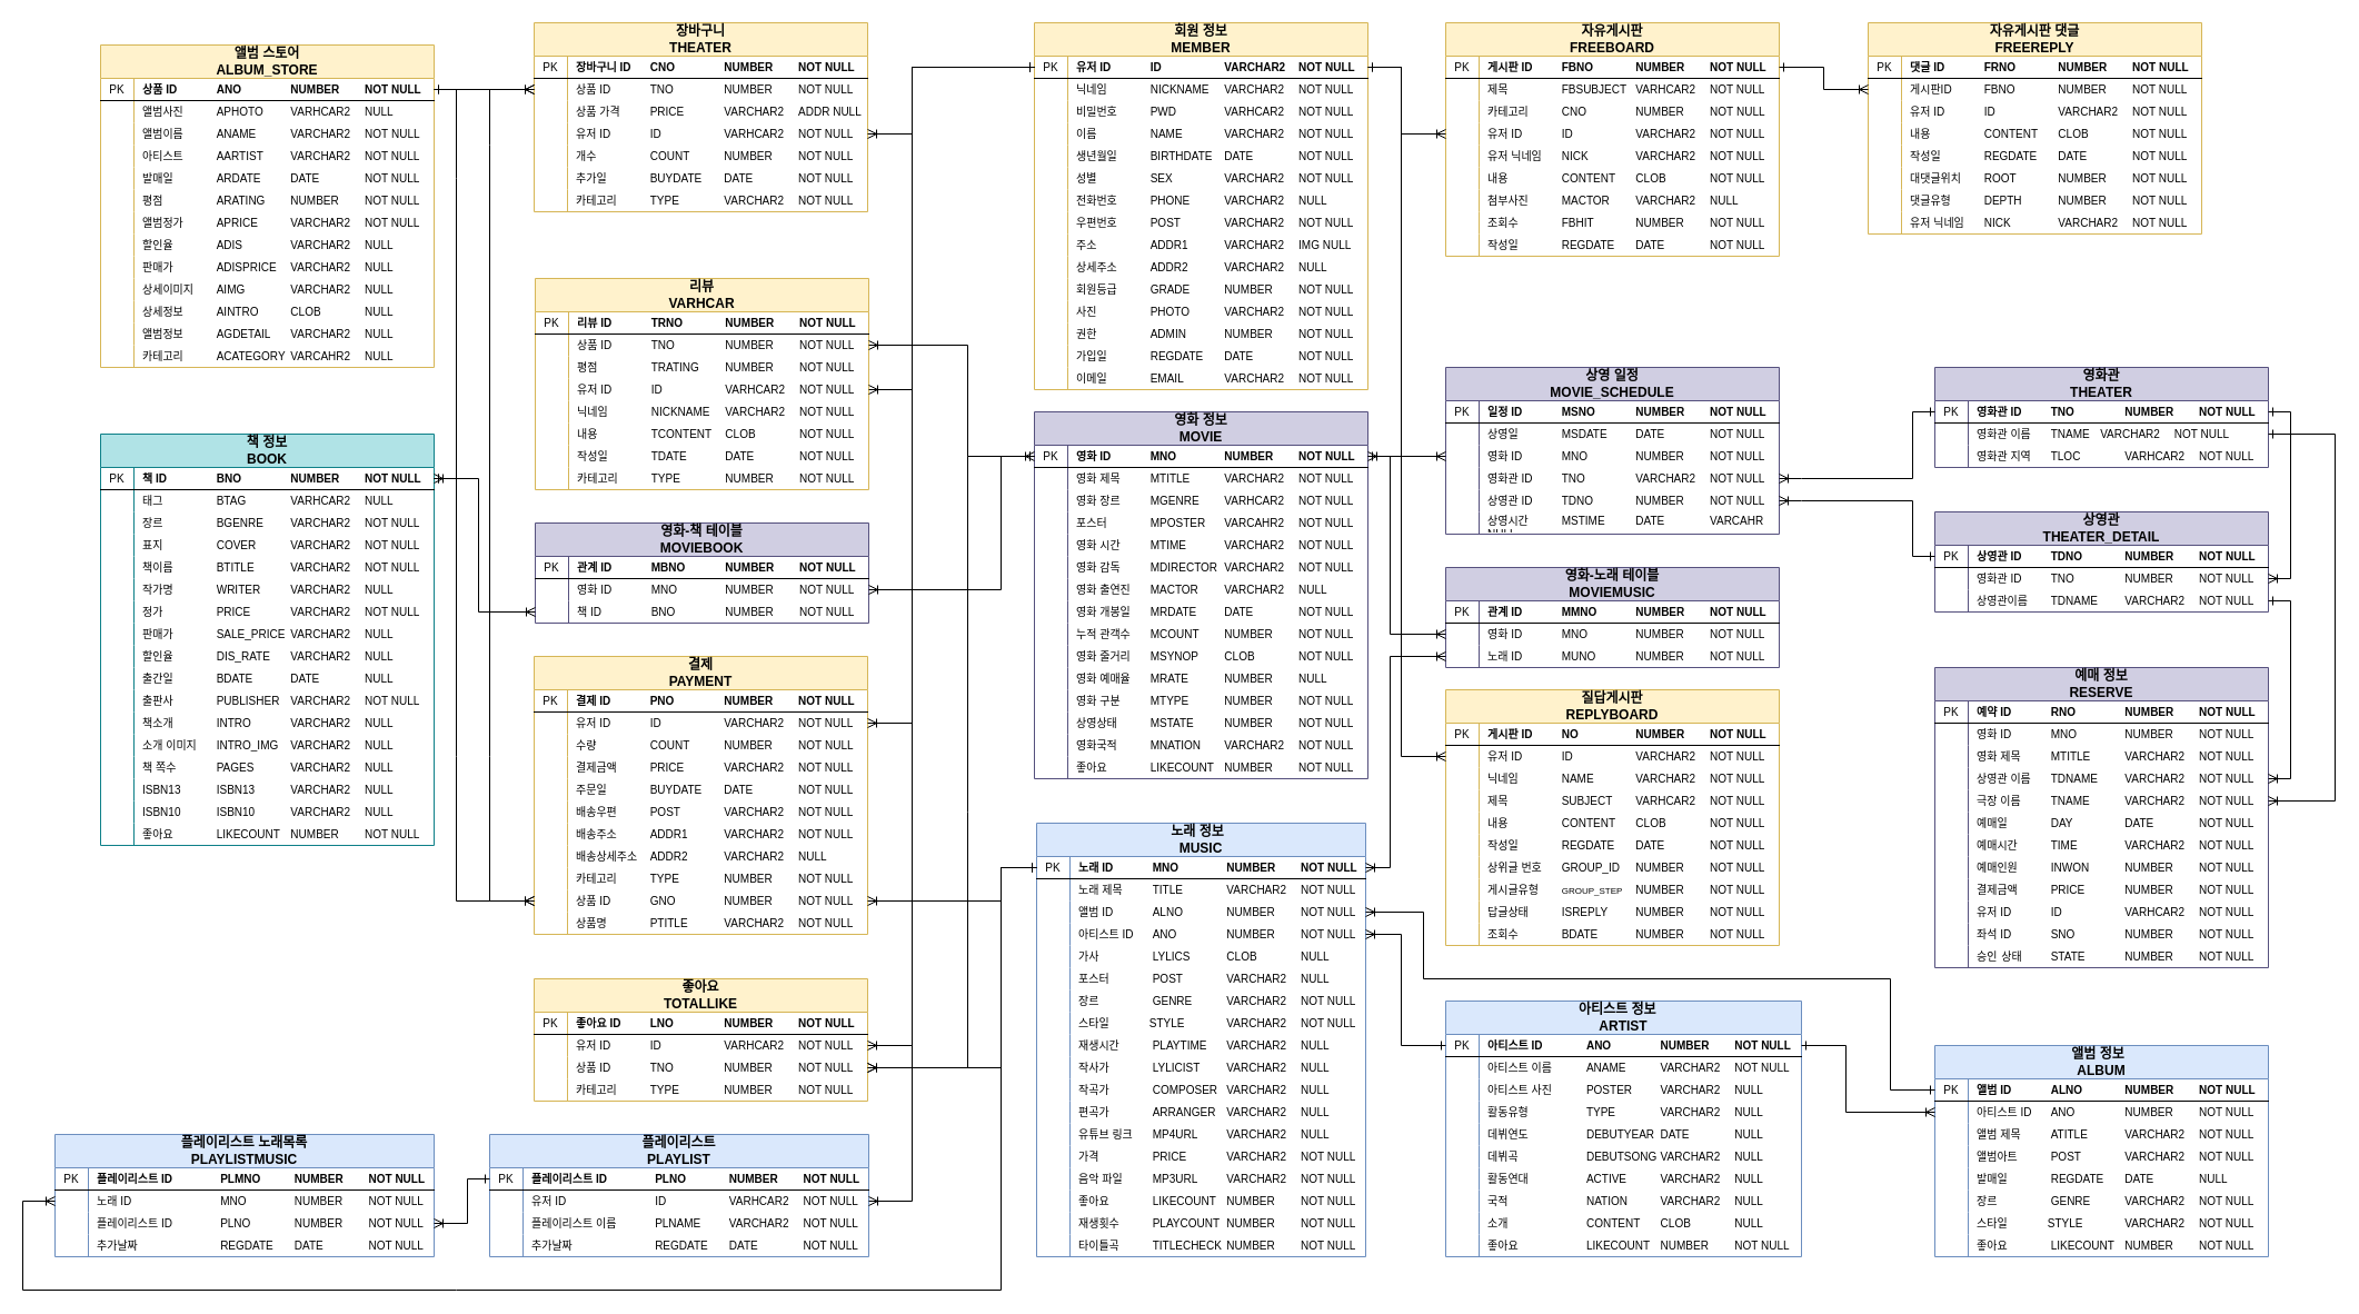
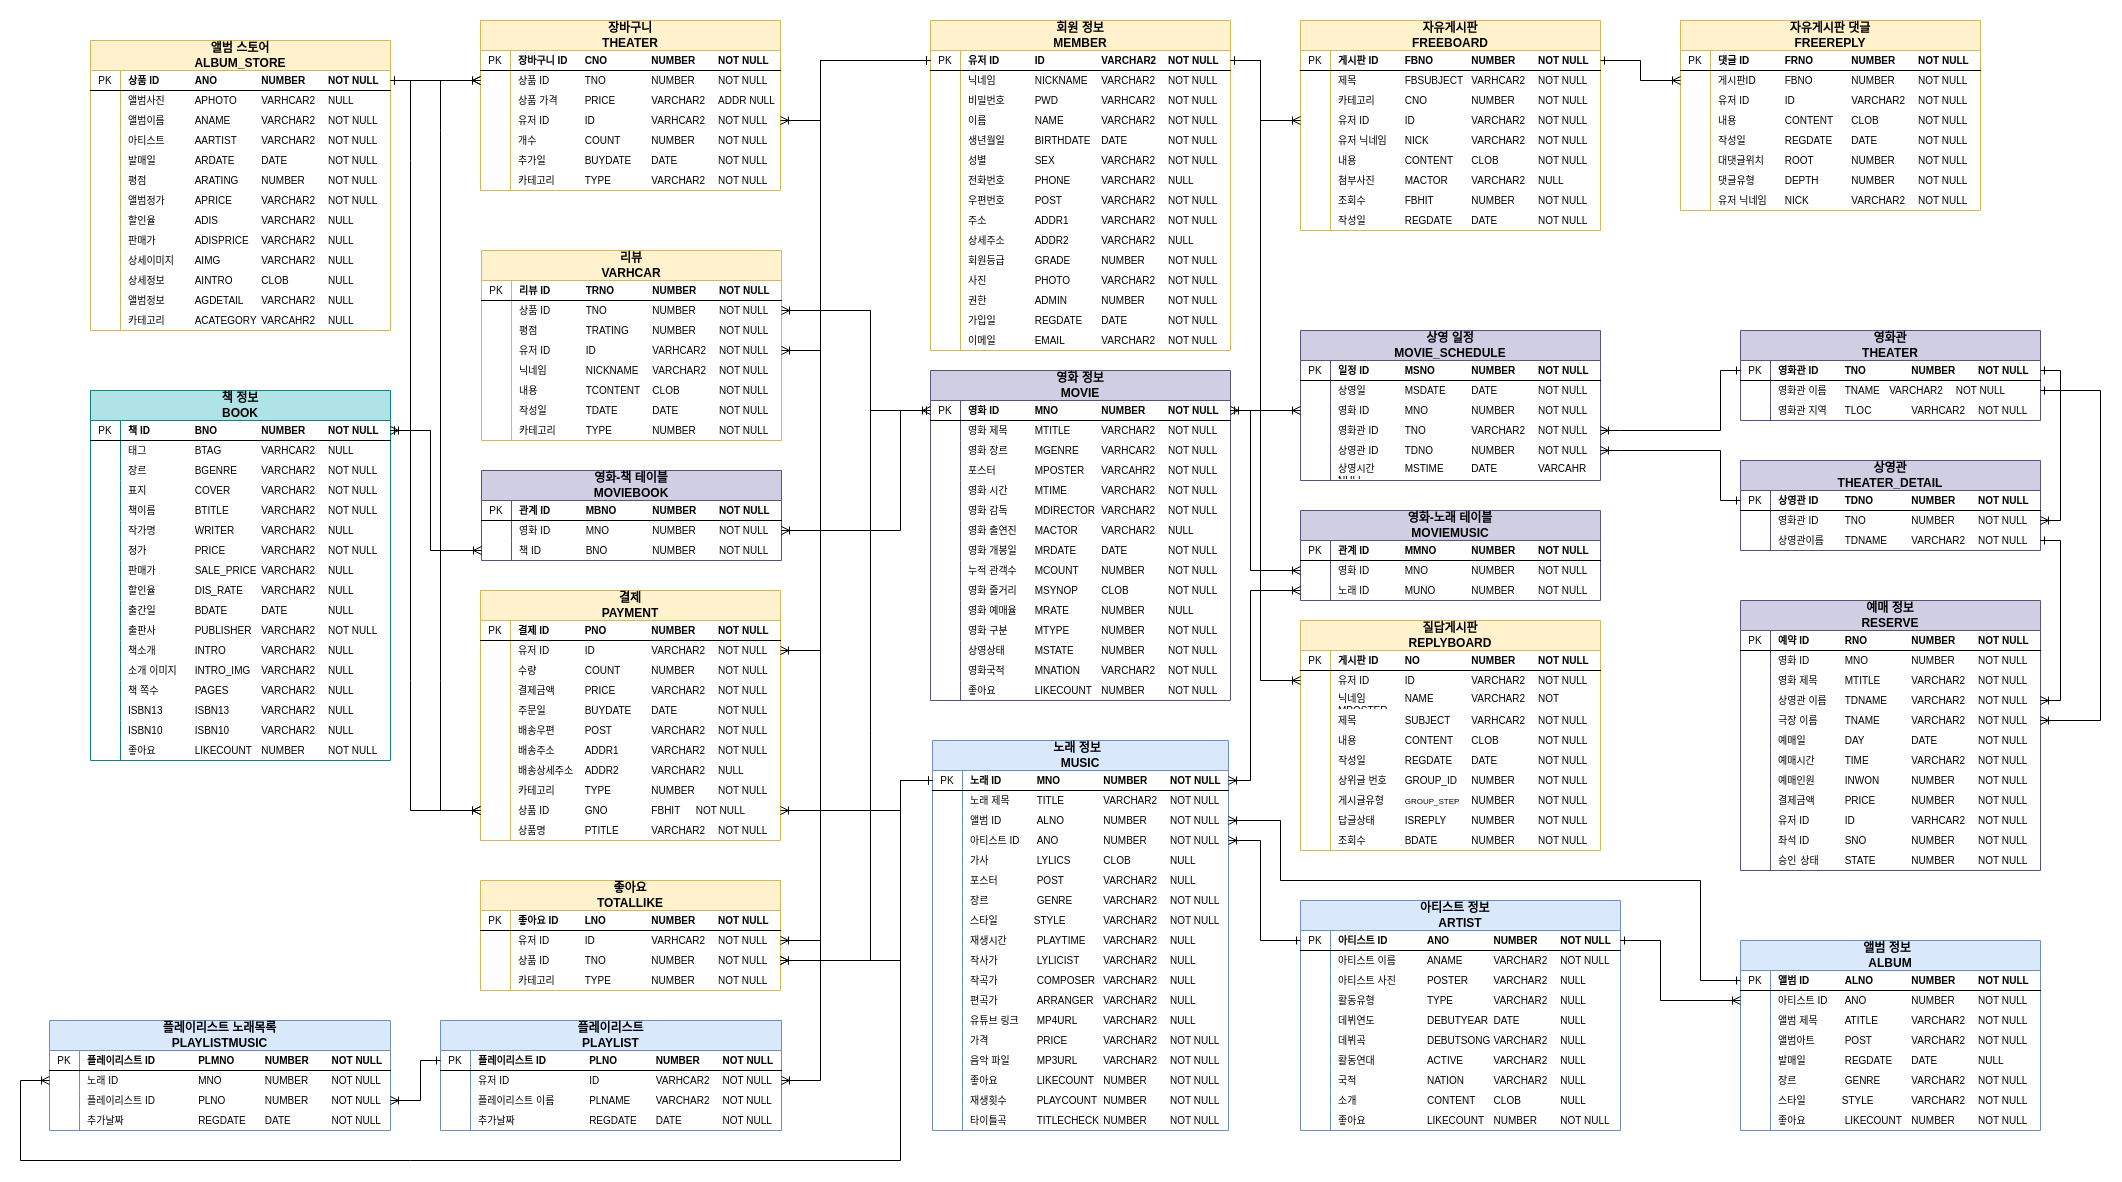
- <mxCell id="230" value="주소&lt;span style=&quot;white-space: pre;&quot;&gt;&#09;&lt;/span&gt;&lt;span style=&quot;white-space: pre;&quot;&gt;&#09;&lt;/span&gt;&lt;span style=&quot;white-space: pre;&quot;&gt;&#09;&lt;/span&gt;ADDR1&lt;span style=&quot;white-space: pre;&quot;&gt;&#09;&lt;/span&gt;&lt;span style=&quot;white-space: pre;&quot;&gt;&#09;&lt;/span&gt;VARCHAR2&lt;span style=&quot;white-space: pre;&quot;&gt;&#09;&lt;/span&gt;IMG NULL" style="shape=partialRectangle;connectable=0;fillColor=none;top=0;left=0;bottom=0;right=0;align=left;spacingLeft=6;overflow=hidden;whiteSpace=wrap;html=1;fontStyle=0;verticalAlign=middle;fontSize=10;rounded=0;swimlaneFillColor=default;" parent="228" vertex="1"><mxGeometry x="30" width="270" height="20" as="geometry"><mxRectangle width="270" height="20" as="alternateBounds" /></mxGeometry></mxCell>
+ <mxCell id="230" value="주소&lt;span style=&quot;white-space: pre;&quot;&gt;&#09;&lt;/span&gt;&lt;span style=&quot;white-space: pre;&quot;&gt;&#09;&lt;/span&gt;&lt;span style=&quot;white-space: pre;&quot;&gt;&#09;&lt;/span&gt;ADDR1&lt;span style=&quot;white-space: pre;&quot;&gt;&#09;&lt;/span&gt;&lt;span style=&quot;white-space: pre;&quot;&gt;&#09;&lt;/span&gt;VARCHAR2&lt;span style=&quot;white-space: pre;&quot;&gt;&#09;&lt;/span&gt;NOT NULL" style="shape=partialRectangle;connectable=0;fillColor=none;top=0;left=0;bottom=0;right=0;align=left;spacingLeft=6;overflow=hidden;whiteSpace=wrap;html=1;fontStyle=0;verticalAlign=middle;fontSize=10;rounded=0;swimlaneFillColor=default;" parent="228" vertex="1"><mxGeometry x="30" width="270" height="20" as="geometry"><mxRectangle width="270" height="20" as="alternateBounds" /></mxGeometry></mxCell>
- <mxCell id="455" value="닉네임&lt;span style=&quot;white-space: pre;&quot;&gt;&#09;&lt;/span&gt;&lt;span style=&quot;white-space: pre;&quot;&gt;&#09;&lt;/span&gt;NAME&lt;span style=&quot;white-space: pre;&quot;&gt;&#09;&lt;/span&gt;&lt;span style=&quot;white-space: pre;&quot;&gt;&#09;&lt;/span&gt;VARCHAR2&lt;span style=&quot;white-space: pre;&quot;&gt;&#09;&lt;/span&gt;NOT NULL" style="shape=partialRectangle;connectable=0;fillColor=none;top=0;left=0;bottom=0;right=0;align=left;spacingLeft=6;overflow=hidden;whiteSpace=wrap;html=1;fontStyle=0;verticalAlign=middle;fontSize=10;rounded=0;swimlaneFillColor=default;" parent="453" vertex="1"><mxGeometry x="30" width="270" height="20" as="geometry"><mxRectangle width="270" height="20" as="alternateBounds" /></mxGeometry></mxCell>
+ <mxCell id="455" value="닉네임&lt;span style=&quot;white-space: pre;&quot;&gt;&#09;&lt;/span&gt;&lt;span style=&quot;white-space: pre;&quot;&gt;&#09;&lt;/span&gt;NAME&lt;span style=&quot;white-space: pre;&quot;&gt;&#09;&lt;/span&gt;&lt;span style=&quot;white-space: pre;&quot;&gt;&#09;&lt;/span&gt;VARCHAR2&lt;span style=&quot;white-space: pre;&quot;&gt;&#09;&lt;/span&gt;NOT MPOSTER" style="shape=partialRectangle;connectable=0;fillColor=none;top=0;left=0;bottom=0;right=0;align=left;spacingLeft=6;overflow=hidden;whiteSpace=wrap;html=1;fontStyle=0;verticalAlign=middle;fontSize=10;rounded=0;swimlaneFillColor=default;" parent="453" vertex="1"><mxGeometry x="30" width="270" height="20" as="geometry"><mxRectangle width="270" height="20" as="alternateBounds" /></mxGeometry></mxCell>
- <mxCell id="507" value="상품 ID&lt;span style=&quot;white-space: pre; font-size: 10px;&quot;&gt;&#09;&lt;/span&gt;&lt;span style=&quot;white-space: pre; font-size: 10px;&quot;&gt;&#09;&lt;/span&gt;GNO&lt;span style=&quot;white-space: pre; font-size: 10px;&quot;&gt;&lt;span style=&quot;white-space: pre; font-size: 10px;&quot;&gt;&lt;span style=&quot;white-space: pre;&quot;&gt;&#09;&lt;span style=&quot;white-space: pre;&quot;&gt;&#09;&lt;/span&gt;&lt;/span&gt;&lt;/span&gt;&lt;/span&gt;NUMBER&lt;span style=&quot;white-space: pre;&quot;&gt;&#09;&lt;/span&gt;NOT NULL" style="shape=partialRectangle;connectable=0;fillColor=none;top=0;left=0;bottom=0;right=0;align=left;spacingLeft=6;overflow=hidden;whiteSpace=wrap;html=1;fontStyle=0;verticalAlign=middle;fontSize=10;rounded=0;swimlaneFillColor=default;" parent="505" vertex="1"><mxGeometry x="30" width="270" height="20" as="geometry"><mxRectangle width="270" height="20" as="alternateBounds" /></mxGeometry></mxCell>
+ <mxCell id="507" value="상품 ID&lt;span style=&quot;white-space: pre; font-size: 10px;&quot;&gt;&#09;&lt;/span&gt;&lt;span style=&quot;white-space: pre; font-size: 10px;&quot;&gt;&#09;&lt;/span&gt;GNO&lt;span style=&quot;white-space: pre; font-size: 10px;&quot;&gt;&lt;span style=&quot;white-space: pre; font-size: 10px;&quot;&gt;&lt;span style=&quot;white-space: pre;&quot;&gt;&#09;&lt;span style=&quot;white-space: pre;&quot;&gt;&#09;&lt;/span&gt;&lt;/span&gt;&lt;/span&gt;&lt;/span&gt;FBHIT&lt;span style=&quot;white-space: pre;&quot;&gt;&#09;&lt;/span&gt;NOT NULL" style="shape=partialRectangle;connectable=0;fillColor=none;top=0;left=0;bottom=0;right=0;align=left;spacingLeft=6;overflow=hidden;whiteSpace=wrap;html=1;fontStyle=0;verticalAlign=middle;fontSize=10;rounded=0;swimlaneFillColor=default;" parent="505" vertex="1"><mxGeometry x="30" width="270" height="20" as="geometry"><mxRectangle width="270" height="20" as="alternateBounds" /></mxGeometry></mxCell>
